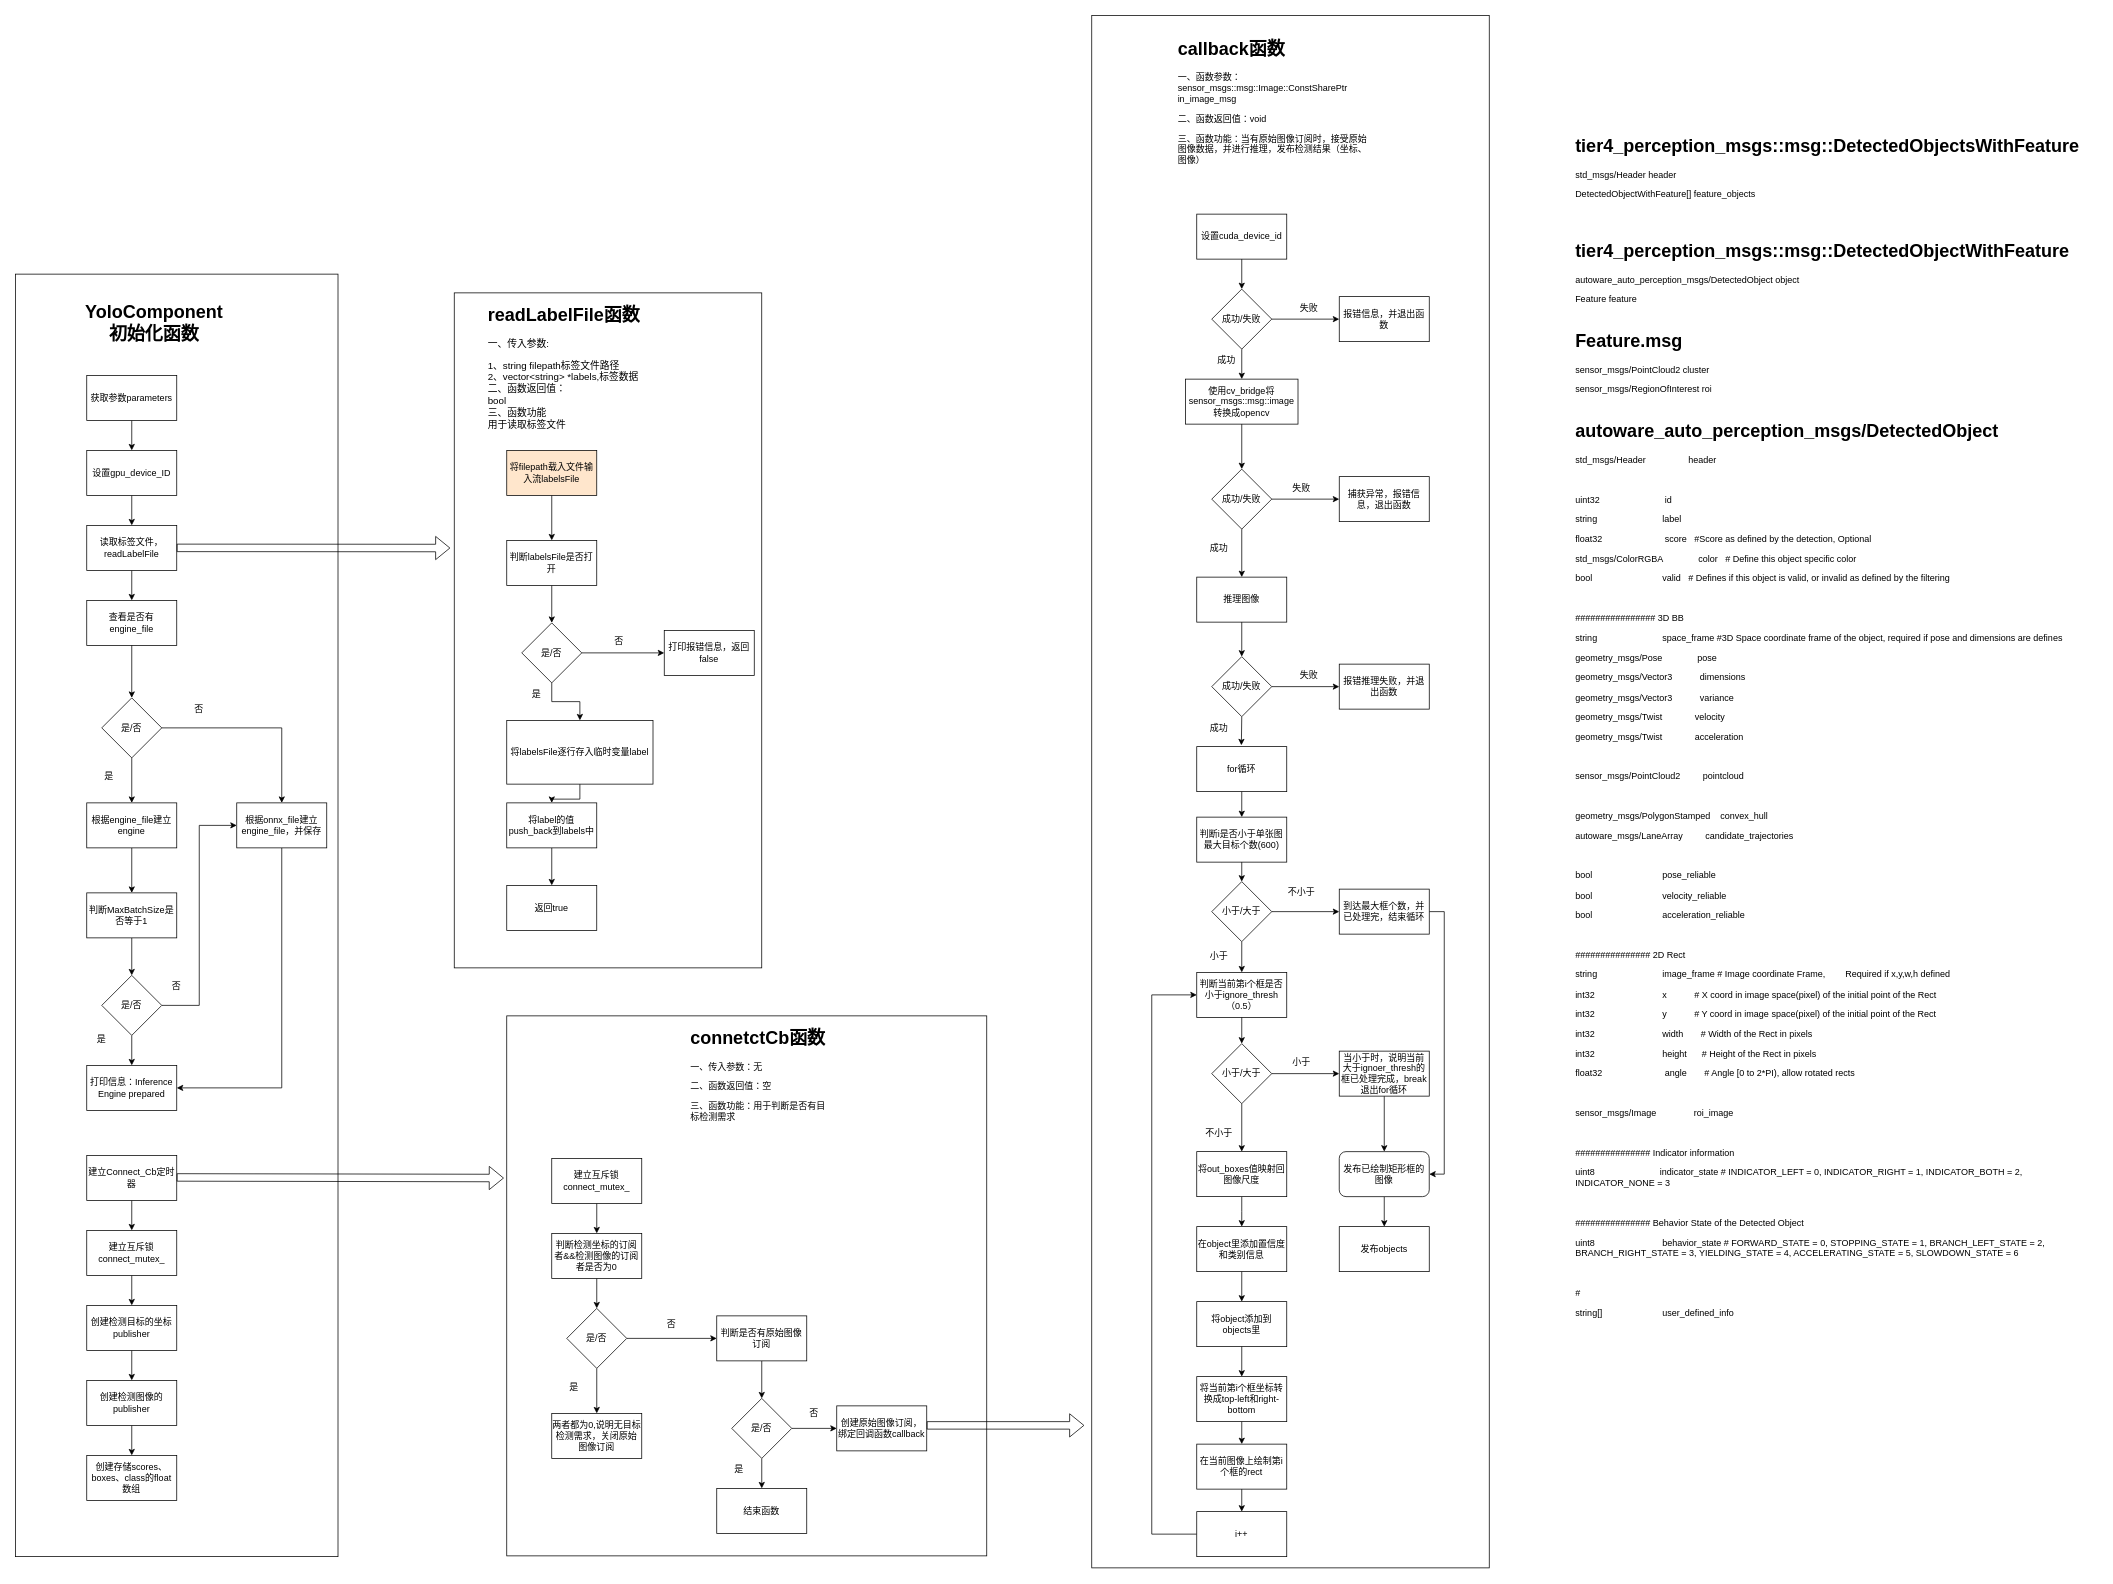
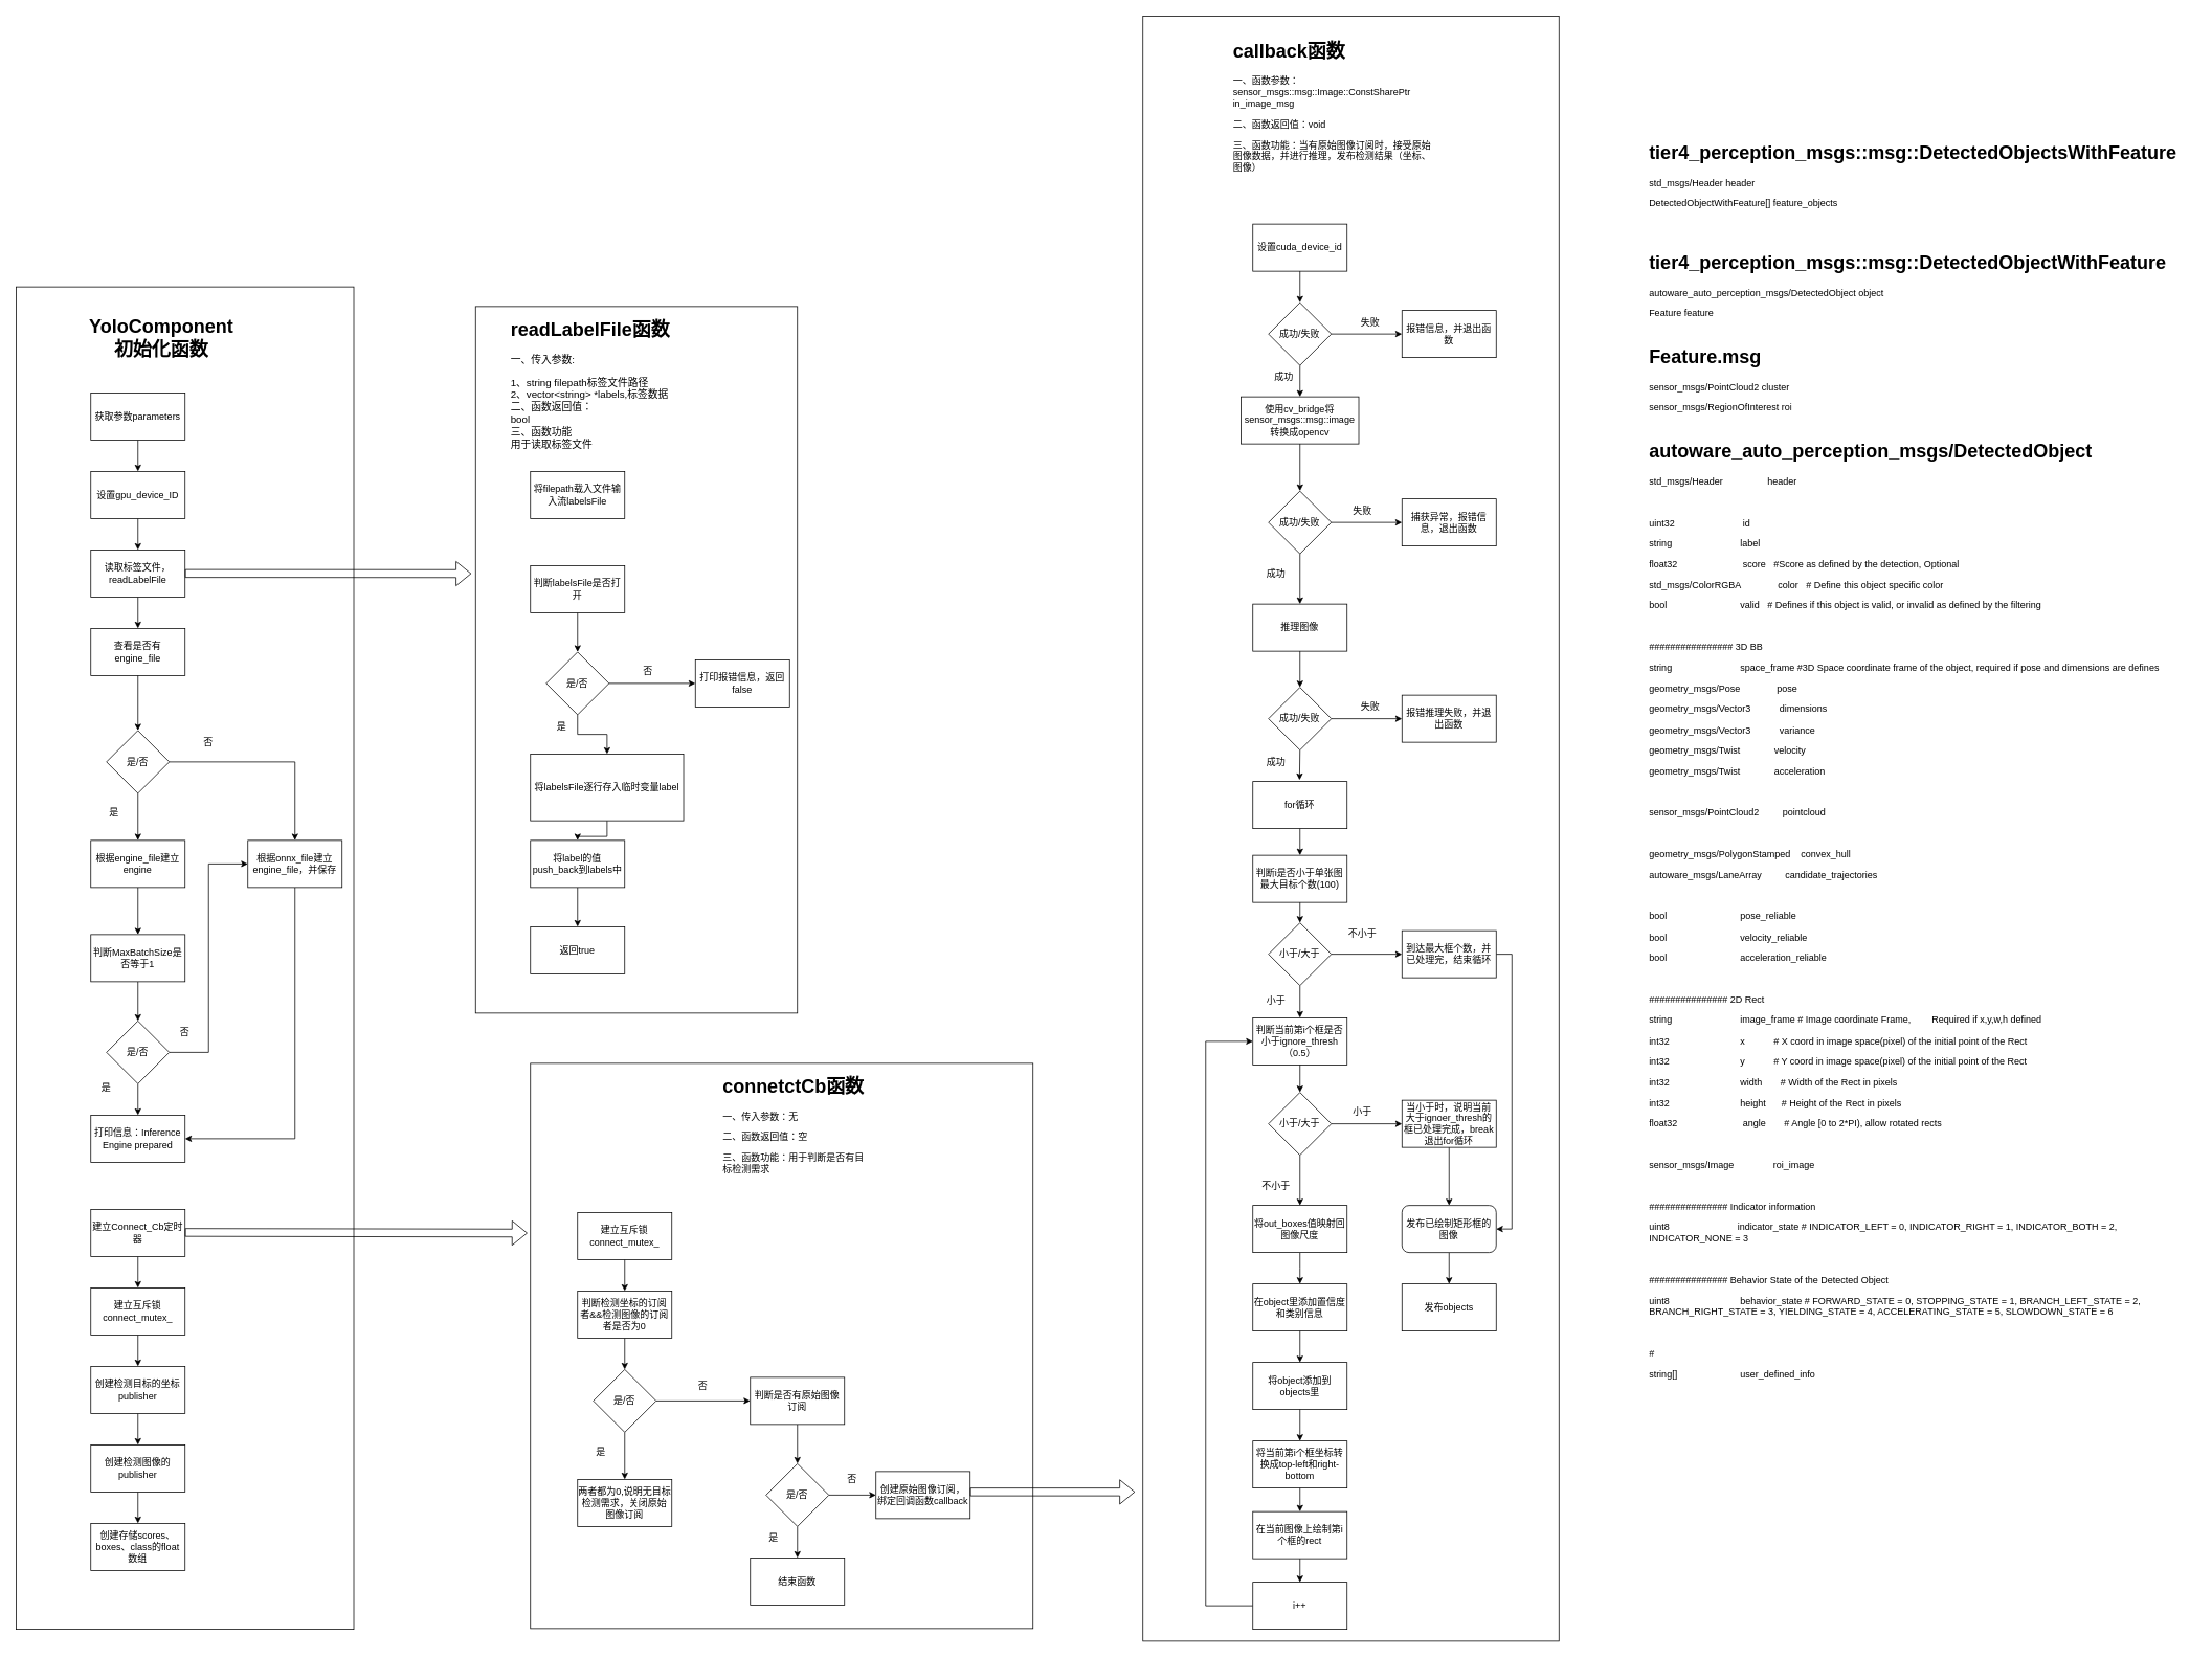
- <mxCell id="44" value="将filepath载入文件输入流labelsFile" style="rounded=0;whiteSpace=wrap;html=1;fillColor=#ffe6cc;" parent="1" vertex="1"><mxGeometry x="675" y="600" width="120" height="60" as="geometry" /></mxCell>
+ <mxCell id="44" value="将filepath载入文件输入流labelsFile" style="rounded=0;whiteSpace=wrap;html=1;" parent="1" vertex="1"><mxGeometry x="675" y="600" width="120" height="60" as="geometry" /></mxCell>
- <mxCell id="43" style="edgeStyle=orthogonalEdgeStyle;rounded=0;orthogonalLoop=1;jettySize=auto;html=1;exitX=0.5;exitY=1;exitDx=0;exitDy=0;entryX=0.5;entryY=0;entryDx=0;entryDy=0;" parent="1" source="44" target="46" edge="1"><mxGeometry relative="1" as="geometry" /></mxCell>
- <mxCell id="132" value="判断i是否小于单张图最大目标个数(600)" style="rounded=0;whiteSpace=wrap;html=1;movable=1;resizable=1;rotatable=1;deletable=1;editable=1;locked=0;connectable=1;" vertex="1" parent="1"><mxGeometry x="1595" y="1089" width="120" height="60" as="geometry" /></mxCell>
+ <mxCell id="132" value="判断i是否小于单张图最大目标个数(100)" style="rounded=0;whiteSpace=wrap;html=1;movable=1;resizable=1;rotatable=1;deletable=1;editable=1;locked=0;connectable=1;" vertex="1" parent="1"><mxGeometry x="1595" y="1089" width="120" height="60" as="geometry" /></mxCell>
